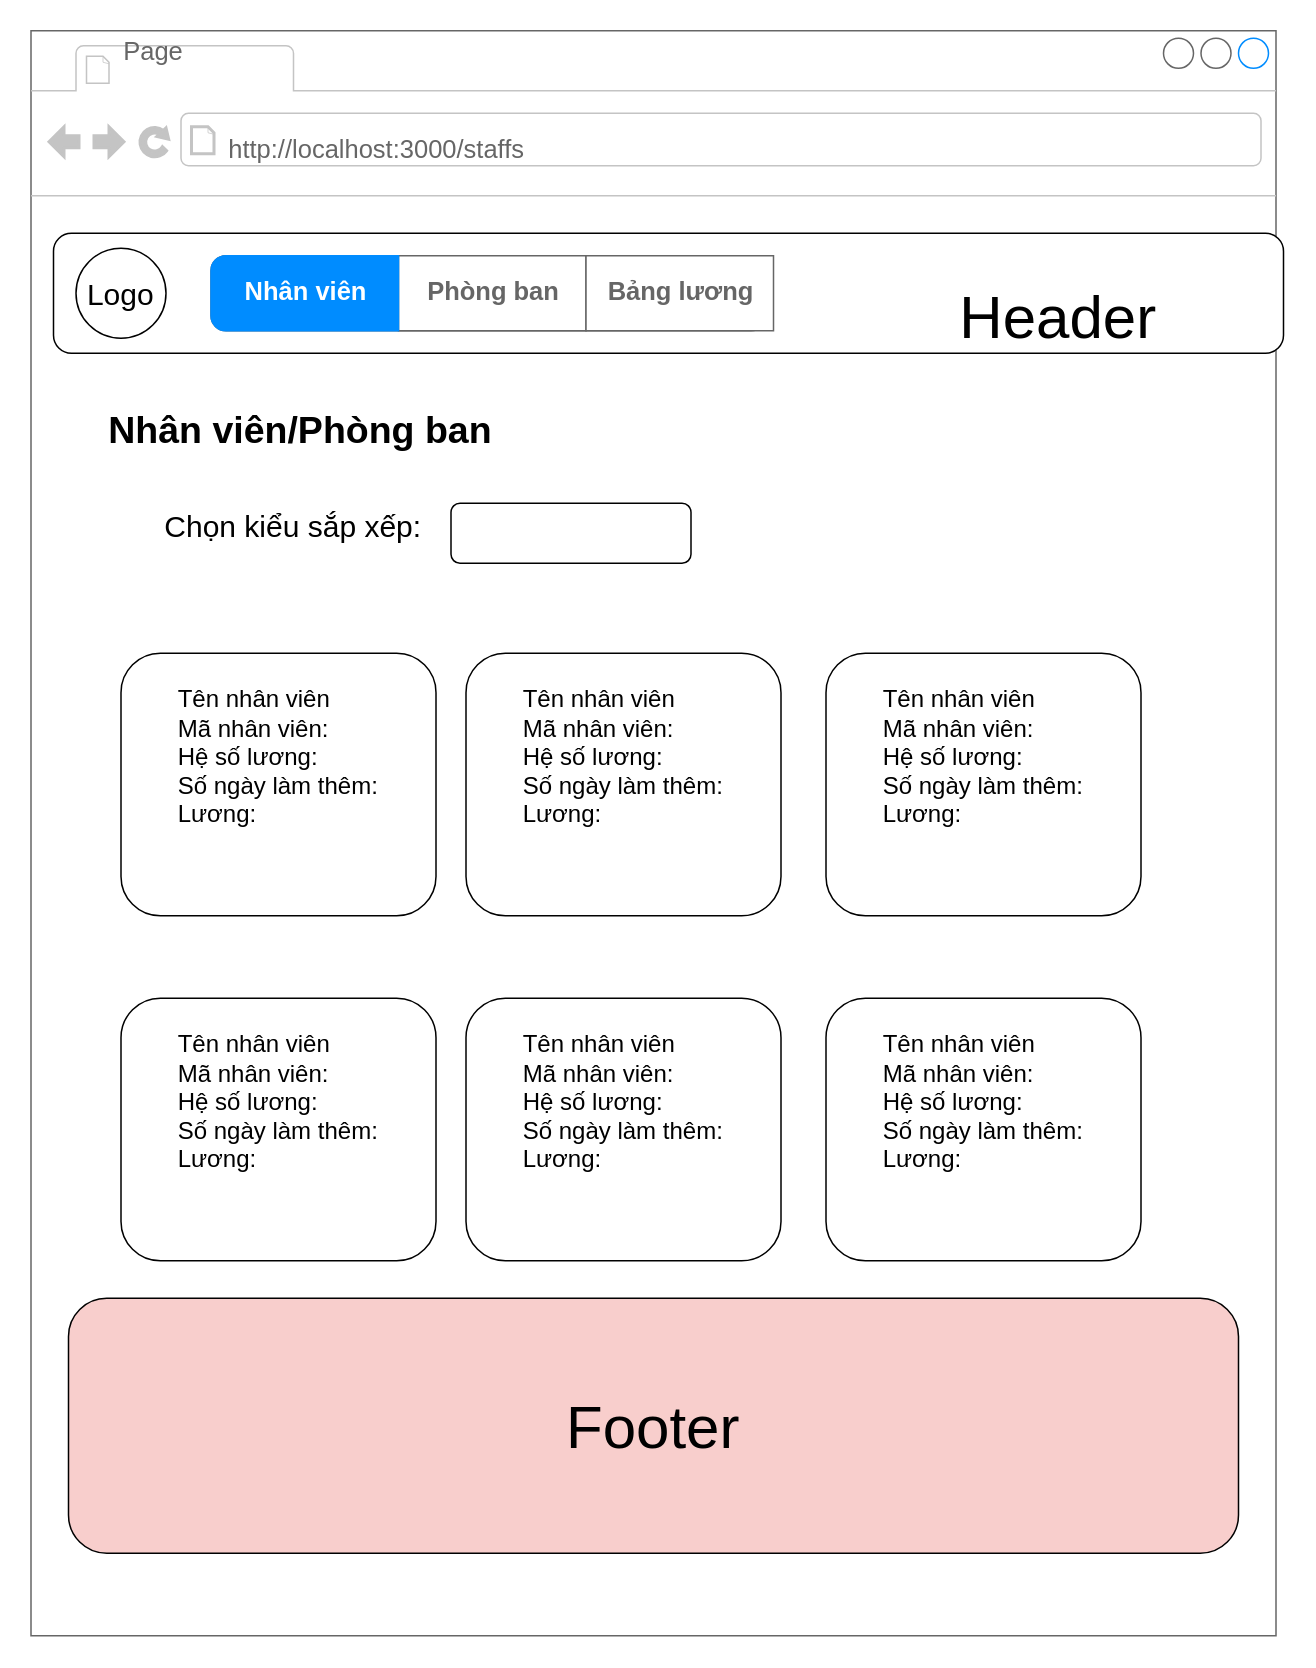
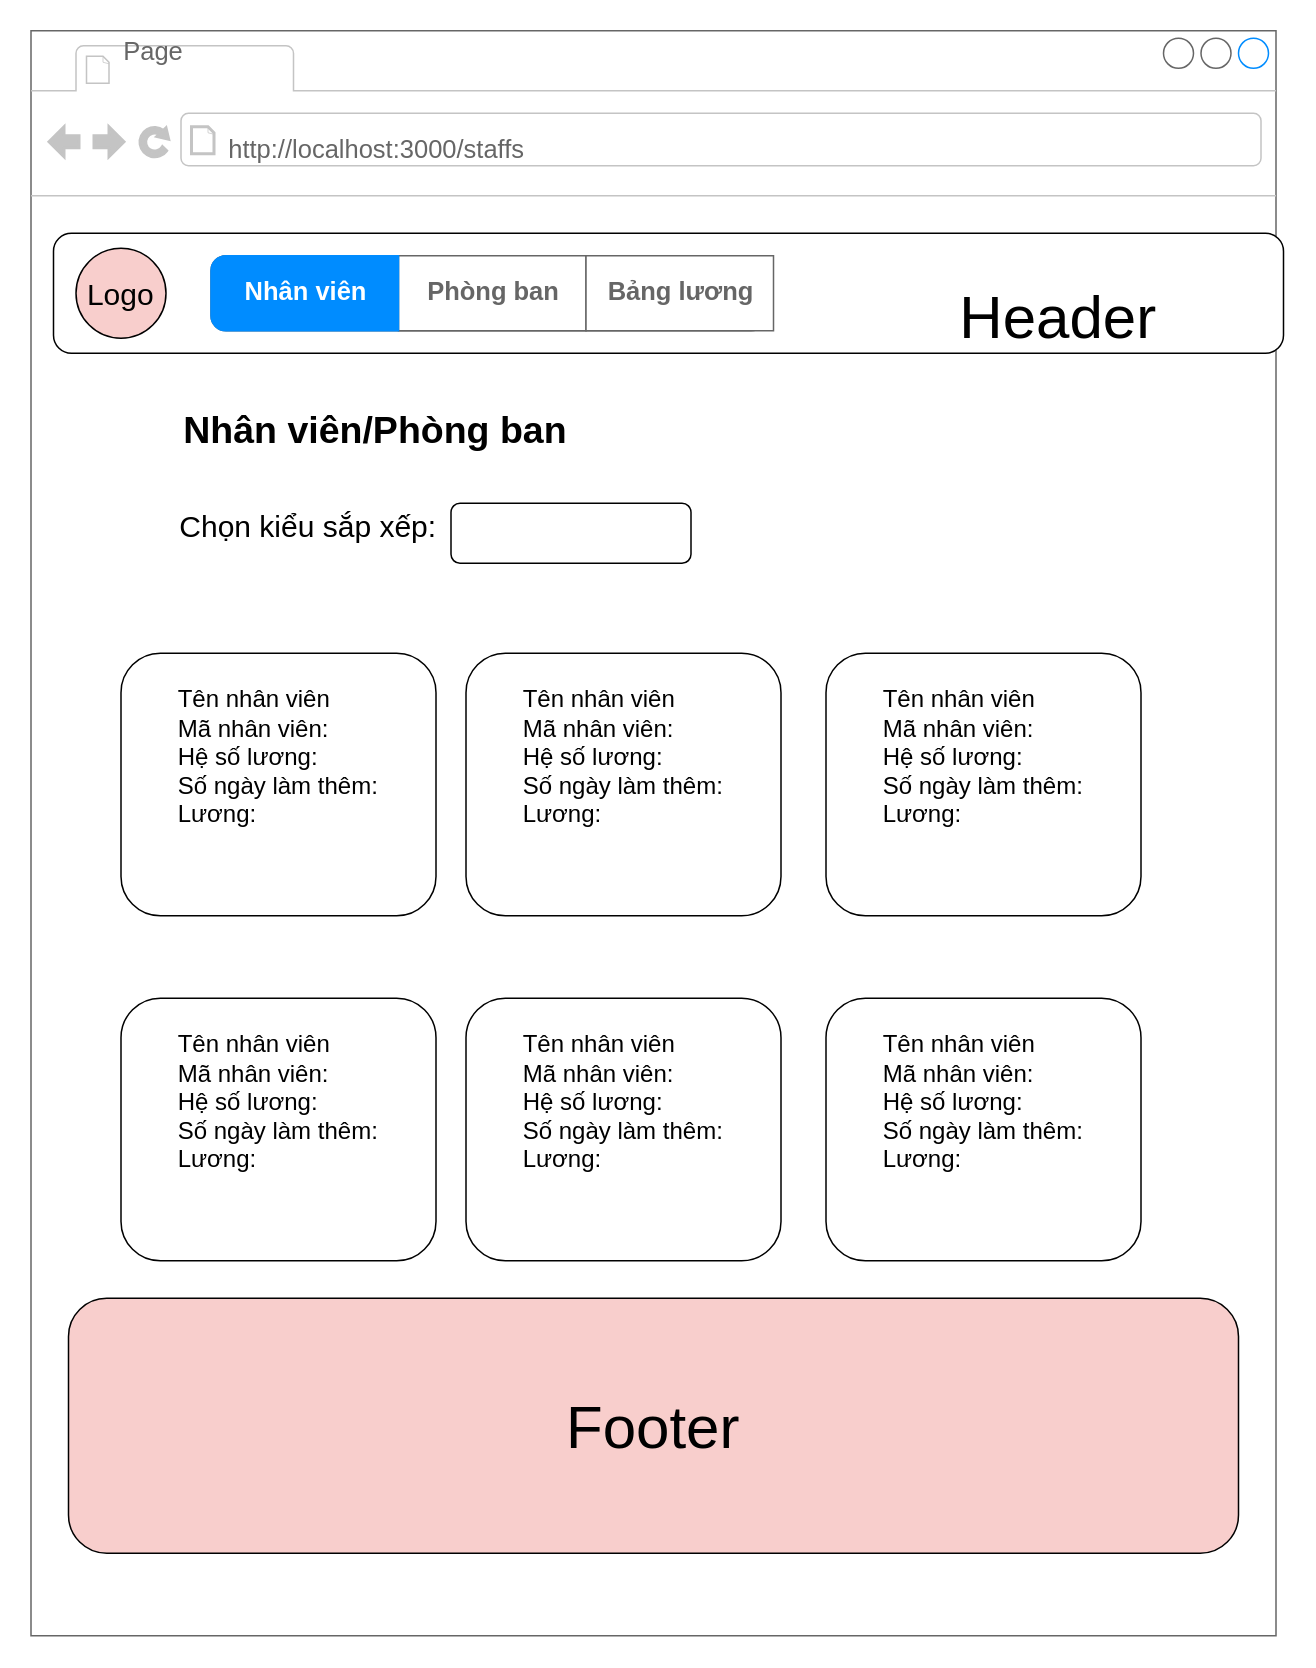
- <mxCell id="15" value="&lt;font style=&quot;font-size: 20px&quot;&gt;Logo&lt;/font&gt;" style="ellipse;whiteSpace=wrap;html=1;" vertex="1" parent="1"><mxGeometry x="50" y="165" width="60" height="60" as="geometry" /></mxCell>
+ <mxCell id="15" value="&lt;font style=&quot;font-size: 20px&quot;&gt;Logo&lt;/font&gt;" style="ellipse;whiteSpace=wrap;html=1;fillColor=#f8cecc;" vertex="1" parent="1"><mxGeometry x="50" y="165" width="60" height="60" as="geometry" /></mxCell>
- <mxCell id="5" value="&lt;b&gt;&lt;font style=&quot;font-size: 25px&quot;&gt;Nhân viên/Phòng ban&lt;/font&gt;&lt;/b&gt;" style="text;html=1;strokeColor=none;fillColor=none;align=left;verticalAlign=middle;whiteSpace=wrap;rounded=0;fontSize=20;" vertex="1" parent="2"><mxGeometry x="50" y="240" width="310" height="50" as="geometry" /></mxCell>
+ <mxCell id="5" value="&lt;b&gt;&lt;font style=&quot;font-size: 25px&quot;&gt;Nhân viên/Phòng ban&lt;/font&gt;&lt;/b&gt;" style="text;html=1;strokeColor=none;fillColor=none;align=left;verticalAlign=middle;whiteSpace=wrap;rounded=0;fontSize=20;" vertex="1" parent="2"><mxGeometry x="100" y="240" width="310" height="50" as="geometry" /></mxCell>
- <mxCell id="21" value="Chọn kiểu sắp xếp:" style="text;html=1;strokeColor=none;fillColor=none;align=center;verticalAlign=middle;whiteSpace=wrap;rounded=0;fontSize=20;" vertex="1" parent="1"><mxGeometry x="100" y="325" width="190" height="50" as="geometry" /></mxCell>
+ <mxCell id="21" value="Chọn kiểu sắp xếp:" style="text;html=1;strokeColor=none;fillColor=none;align=center;verticalAlign=middle;whiteSpace=wrap;rounded=0;fontSize=20;" vertex="1" parent="1"><mxGeometry x="110" y="325" width="190" height="50" as="geometry" /></mxCell>
